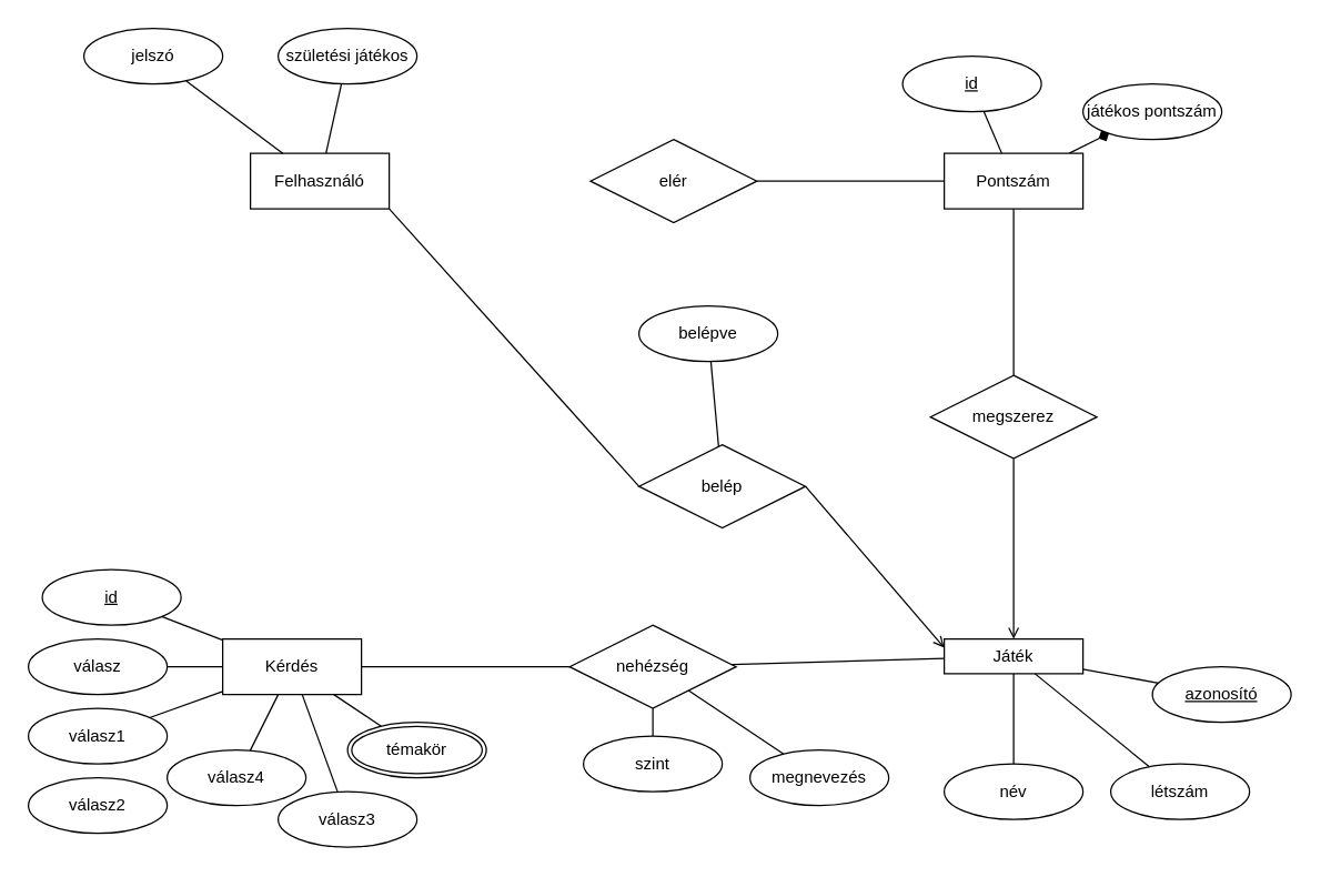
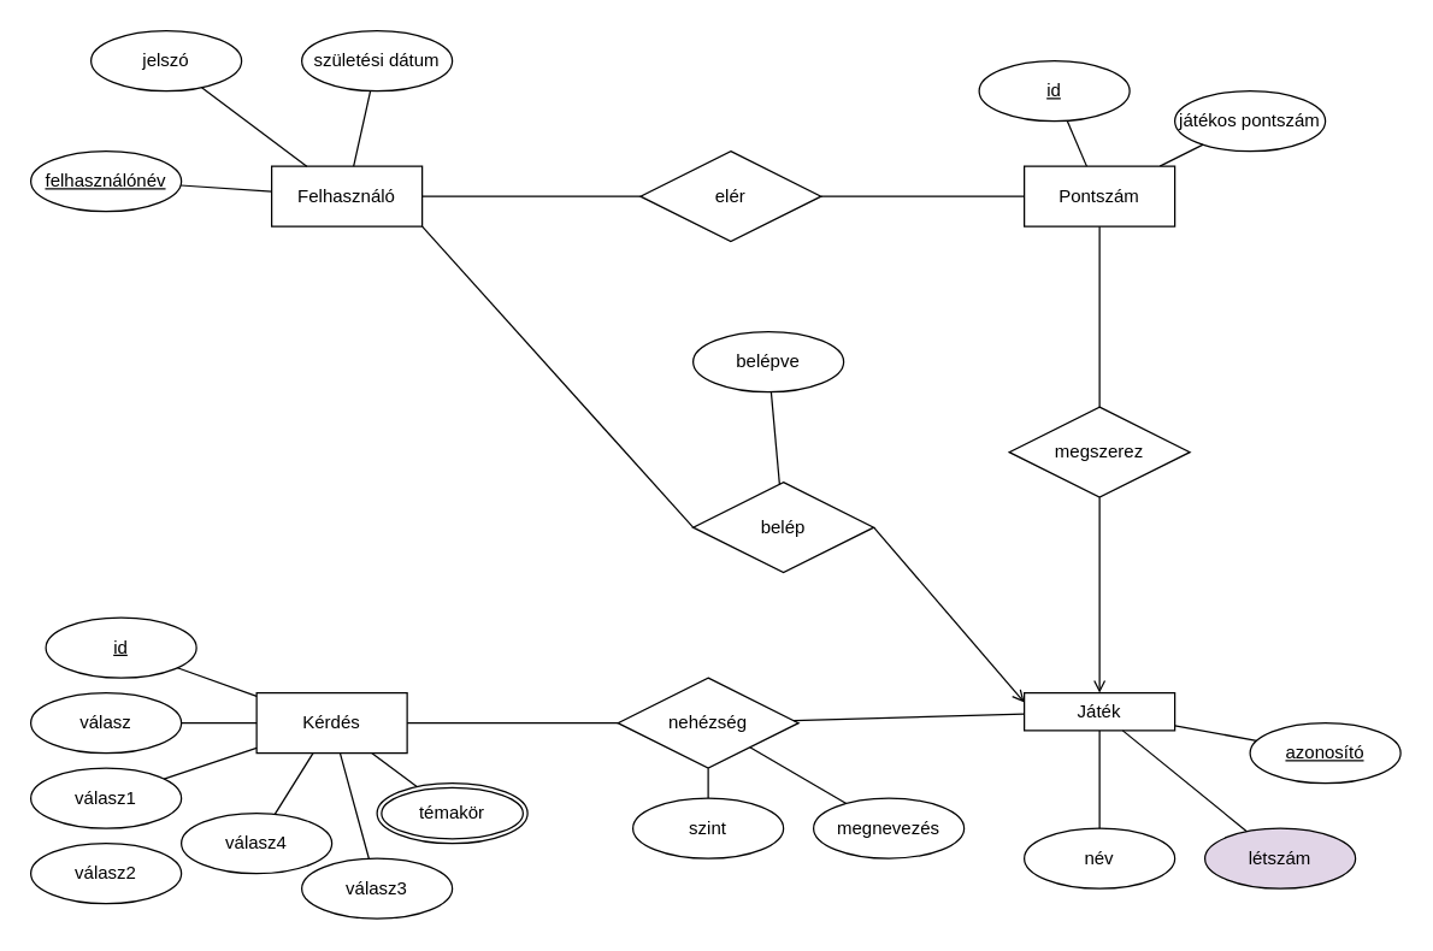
- <mxCell id="5" value="születési játékos" style="ellipse;whiteSpace=wrap;html=1;align=center;" parent="1" vertex="1"><mxGeometry x="200" y="20" width="100" height="40" as="geometry" /></mxCell>
+ <mxCell id="5" value="születési dátum" style="ellipse;whiteSpace=wrap;html=1;align=center;" parent="1" vertex="1"><mxGeometry x="200" y="20" width="100" height="40" as="geometry" /></mxCell>
- <mxCell id="40" value="" style="endArrow=diamond;html=1;rounded=0;" parent="1" source="44" target="39" edge="1"><mxGeometry relative="1" as="geometry"><mxPoint x="350" y="400" as="sourcePoint" /><mxPoint x="510" y="400" as="targetPoint" /></mxGeometry></mxCell>
+ <mxCell id="40" value="" style="endArrow=none;html=1;rounded=0;" parent="1" source="44" target="39" edge="1"><mxGeometry relative="1" as="geometry"><mxPoint x="350" y="400" as="sourcePoint" /><mxPoint x="510" y="400" as="targetPoint" /></mxGeometry></mxCell>
+ <mxCell id="4" value="felhasználónév" style="ellipse;whiteSpace=wrap;html=1;align=center;fontStyle=4;" parent="1" vertex="1"><mxGeometry x="20" y="100" width="100" height="40" as="geometry" /></mxCell>
+ <mxCell id="6" value="" style="endArrow=none;html=1;rounded=0;" parent="1" source="4" target="2" edge="1"><mxGeometry relative="1" as="geometry"><mxPoint x="350" y="430" as="sourcePoint" /><mxPoint x="510" y="430" as="targetPoint" /></mxGeometry></mxCell>
+ <mxCell id="46" value="" style="endArrow=none;html=1;rounded=0;" edge="1" parent="1" source="2" target="45"><mxGeometry relative="1" as="geometry"><mxPoint x="470" y="500" as="sourcePoint" /><mxPoint x="630" y="500" as="targetPoint" /></mxGeometry></mxCell>
- <mxCell id="9" value="Kérdés" style="whiteSpace=wrap;html=1;align=center;" parent="1" vertex="1"><mxGeometry x="160" y="460" width="100" height="40" as="geometry" /></mxCell>
+ <mxCell id="9" value="Kérdés" style="whiteSpace=wrap;html=1;align=center;" parent="1" vertex="1"><mxGeometry x="170" y="460" width="100" height="40" as="geometry" /></mxCell>
- <mxCell id="27" value="megnevezés" style="ellipse;whiteSpace=wrap;html=1;align=center;" parent="1" vertex="1"><mxGeometry x="540" y="540" width="100" height="40" as="geometry" /></mxCell>
+ <mxCell id="27" value="megnevezés" style="ellipse;whiteSpace=wrap;html=1;align=center;" parent="1" vertex="1"><mxGeometry x="540" y="530" width="100" height="40" as="geometry" /></mxCell>
- <mxCell id="32" value="létszám" style="ellipse;whiteSpace=wrap;html=1;align=center;" parent="1" vertex="1"><mxGeometry x="800" y="550" width="100" height="40" as="geometry" /></mxCell>
+ <mxCell id="32" value="létszám" style="ellipse;whiteSpace=wrap;html=1;align=center;fillColor=#e1d5e7;" parent="1" vertex="1"><mxGeometry x="800" y="550" width="100" height="40" as="geometry" /></mxCell>
